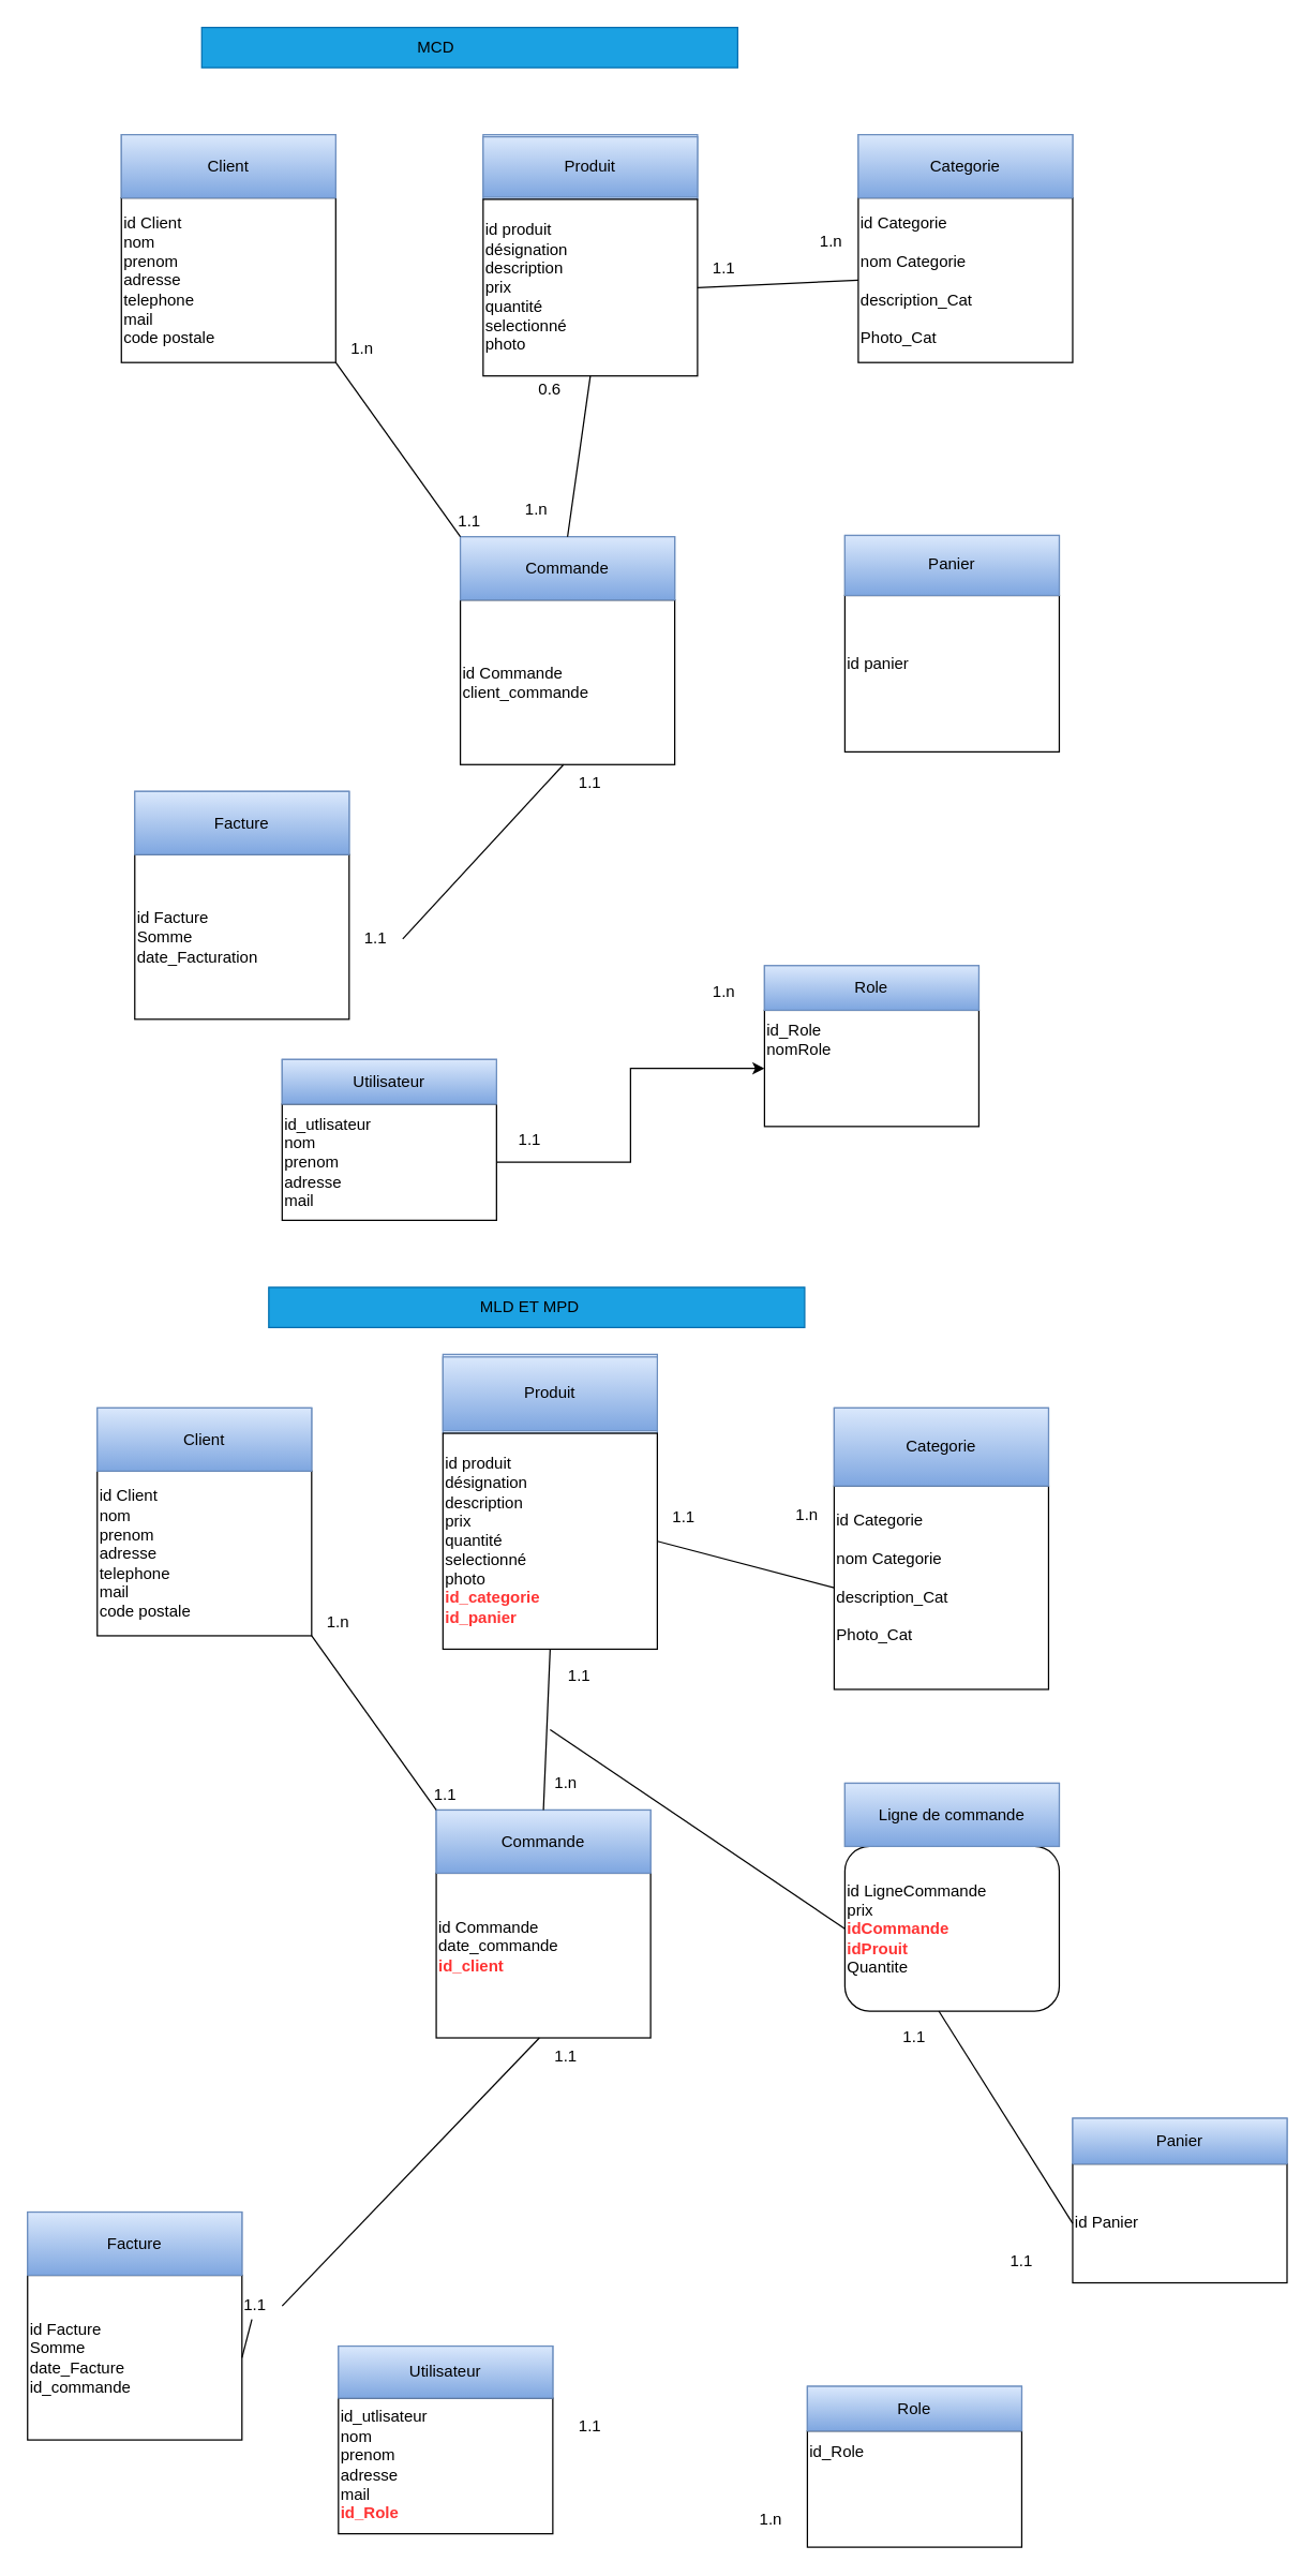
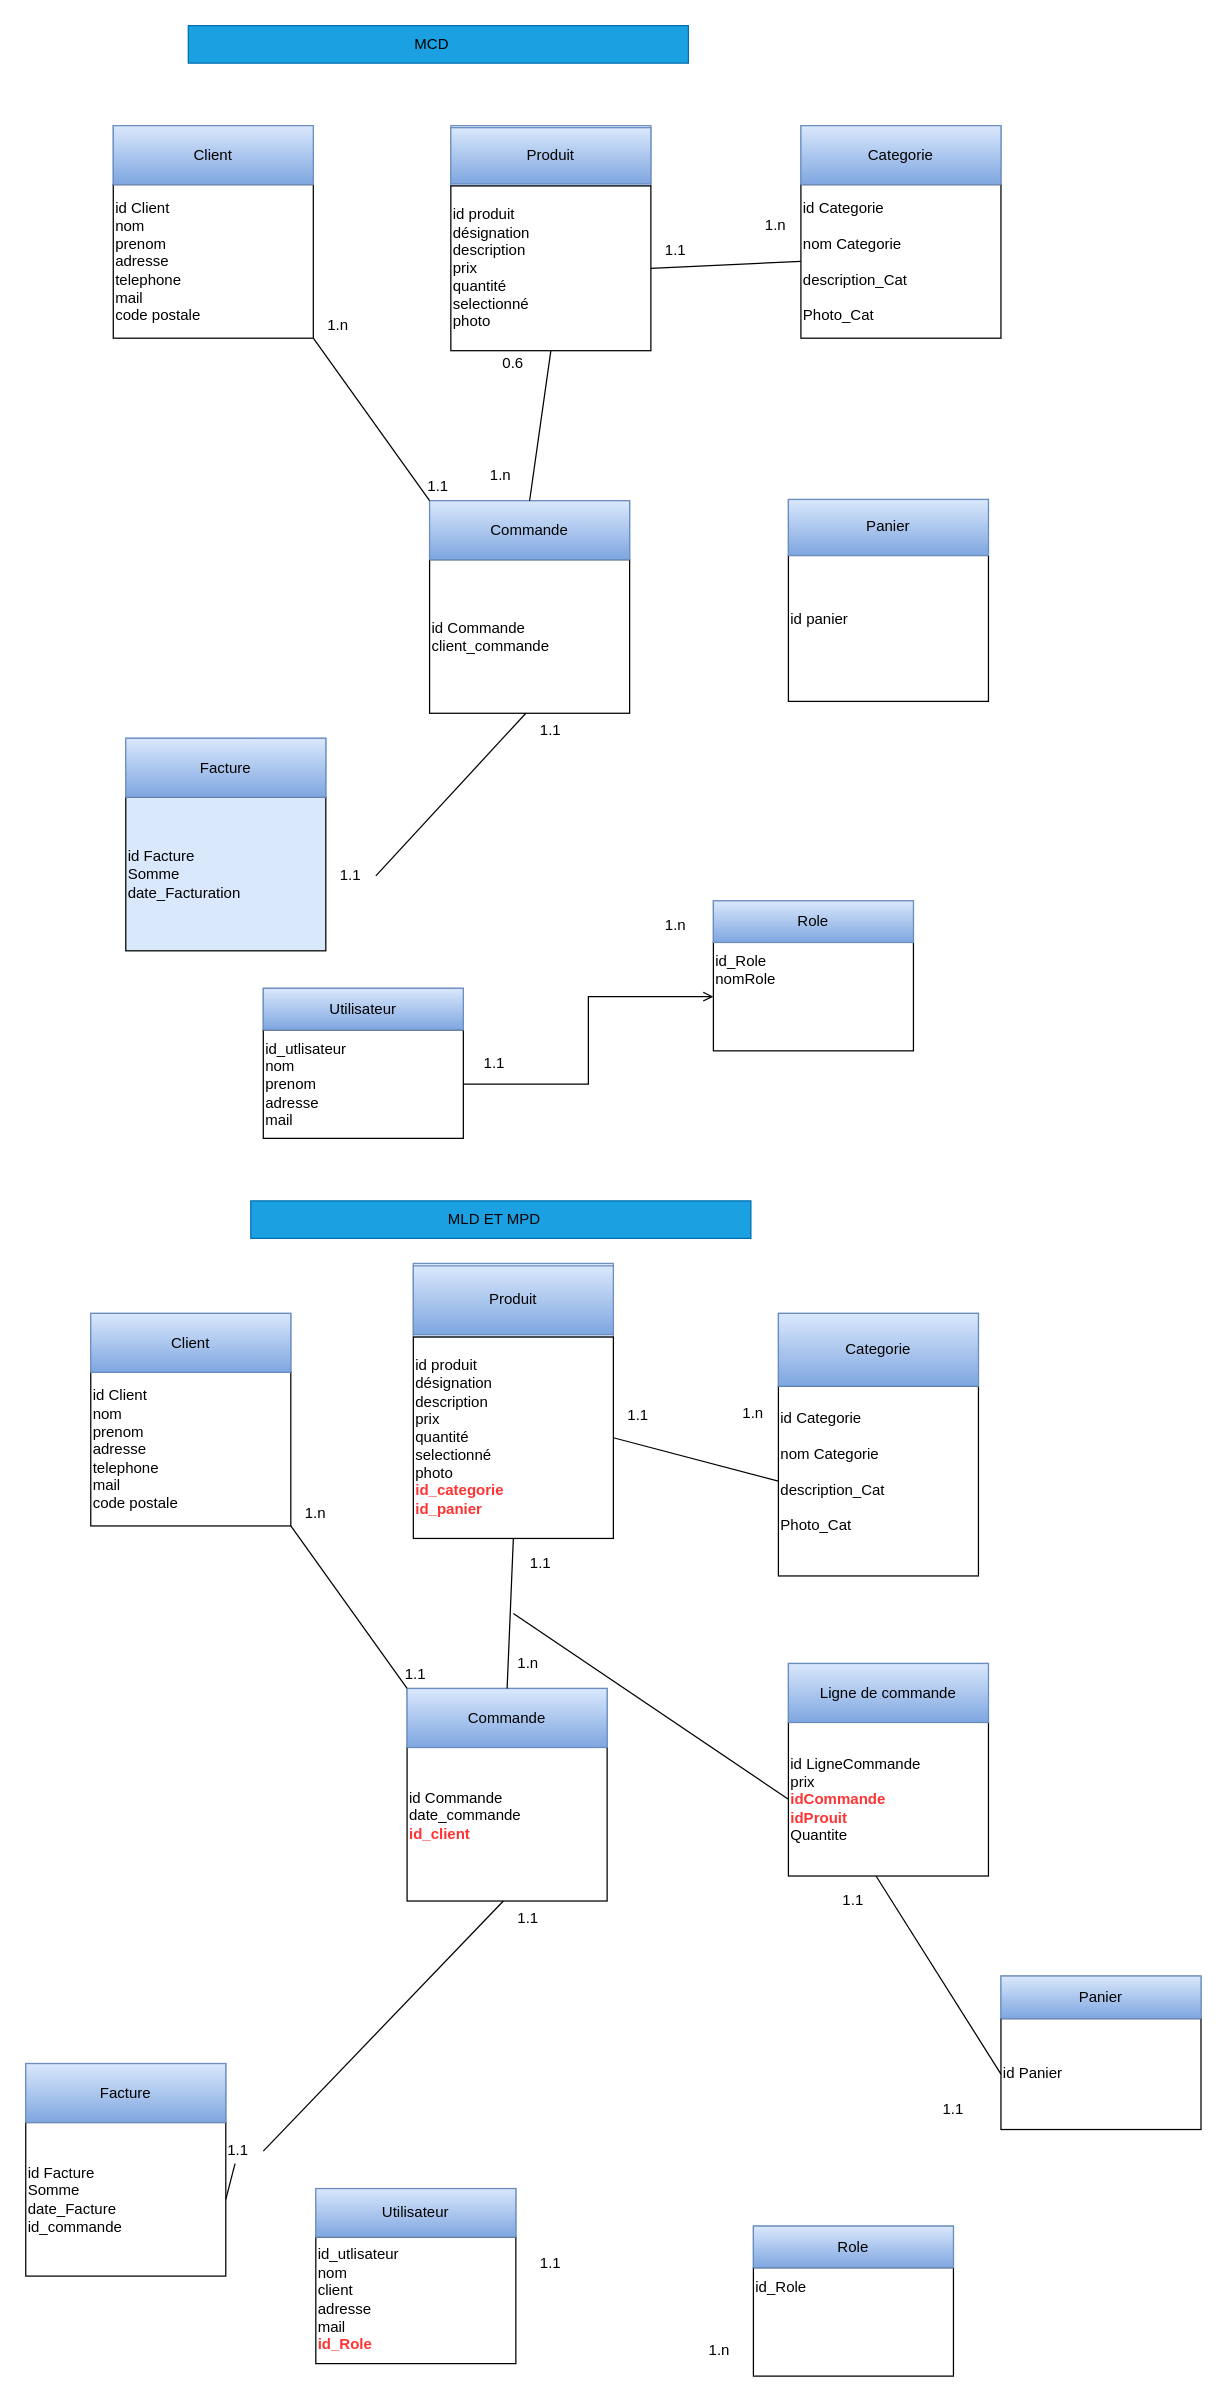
- <mxCell id="44" value="MCD" style="text;html=1;strokeColor=none;fillColor=none;align=center;verticalAlign=middle;whiteSpace=wrap;rounded=0;" parent="42" vertex="1"><mxGeometry x="30" y="5" width="290" height="20" as="geometry" /></mxCell>
+ <mxCell id="44" value="MCD" style="text;html=1;strokeColor=none;fillColor=none;align=center;verticalAlign=middle;whiteSpace=wrap;rounded=0;" parent="42" vertex="1"><mxGeometry x="50" y="5" width="290" height="20" as="geometry" /></mxCell>
- <mxCell id="24" value="&lt;div align=&quot;left&quot;&gt;id Facture&lt;br&gt;&lt;/div&gt;&lt;div&gt;Somme&lt;/div&gt;&lt;div&gt;date_Facturation&lt;br&gt;&lt;/div&gt;" style="rounded=0;whiteSpace=wrap;html=1;align=left;" parent="22" vertex="1"><mxGeometry y="47.15" width="160" height="122.85" as="geometry" /></mxCell>
+ <mxCell id="24" value="&lt;div align=&quot;left&quot;&gt;id Facture&lt;br&gt;&lt;/div&gt;&lt;div&gt;Somme&lt;/div&gt;&lt;div&gt;date_Facturation&lt;br&gt;&lt;/div&gt;" style="rounded=0;whiteSpace=wrap;html=1;align=left;fillColor=#dae8fc;" parent="22" vertex="1"><mxGeometry y="47.15" width="160" height="122.85" as="geometry" /></mxCell>
- <mxCell id="100" style="edgeStyle=orthogonalEdgeStyle;rounded=0;orthogonalLoop=1;jettySize=auto;html=1;exitX=1;exitY=0.5;exitDx=0;exitDy=0;entryX=0;entryY=0.5;entryDx=0;entryDy=0;" parent="1" source="40" edge="1" target="104"><mxGeometry relative="1" as="geometry"><mxPoint x="650" y="867" as="targetPoint" /></mxGeometry></mxCell>
+ <mxCell id="100" style="edgeStyle=orthogonalEdgeStyle;rounded=0;orthogonalLoop=1;jettySize=auto;html=1;exitX=1;exitY=0.5;exitDx=0;exitDy=0;entryX=0;entryY=0.5;entryDx=0;entryDy=0;endArrow=open;" parent="1" source="40" edge="1" target="104"><mxGeometry relative="1" as="geometry"><mxPoint x="650" y="867" as="targetPoint" /></mxGeometry></mxCell>
- <mxCell id="64" value="&lt;div&gt;id LigneCommande&lt;/div&gt;&lt;div&gt;prix&lt;/div&gt;&lt;div&gt;&lt;b&gt;&lt;font color=&quot;#FF3333&quot;&gt;idCommande&lt;/font&gt;&lt;/b&gt;&lt;/div&gt;&lt;div&gt;&lt;b&gt;&lt;font color=&quot;#FF3333&quot;&gt;idProuit&lt;/font&gt;&lt;/b&gt;&lt;/div&gt;&lt;div&gt;Quantite&lt;br&gt;&lt;/div&gt;" style="whiteSpace=wrap;html=1;align=left;rounded=1;" parent="62" vertex="1"><mxGeometry y="47.15" width="160" height="122.85" as="geometry" /></mxCell>
+ <mxCell id="64" value="&lt;div&gt;id LigneCommande&lt;/div&gt;&lt;div&gt;prix&lt;/div&gt;&lt;div&gt;&lt;b&gt;&lt;font color=&quot;#FF3333&quot;&gt;idCommande&lt;/font&gt;&lt;/b&gt;&lt;/div&gt;&lt;div&gt;&lt;b&gt;&lt;font color=&quot;#FF3333&quot;&gt;idProuit&lt;/font&gt;&lt;/b&gt;&lt;/div&gt;&lt;div&gt;Quantite&lt;br&gt;&lt;/div&gt;" style="rounded=0;whiteSpace=wrap;html=1;align=left;" parent="62" vertex="1"><mxGeometry y="47.15" width="160" height="122.85" as="geometry" /></mxCell>
- <mxCell id="83" value="&lt;div&gt;id_utlisateur&lt;/div&gt;&lt;div&gt;nom&lt;/div&gt;&lt;div&gt;prenom&lt;/div&gt;&lt;div&gt;adresse&lt;/div&gt;&lt;div&gt;mail&lt;/div&gt;&lt;div&gt;&lt;b&gt;&lt;font color=&quot;#FF3333&quot;&gt;id_Role&lt;/font&gt;&lt;/b&gt;&lt;br&gt;&lt;/div&gt;" style="rounded=0;whiteSpace=wrap;html=1;align=left;" parent="81" vertex="1"><mxGeometry y="38.829" width="160" height="101.171" as="geometry" /></mxCell>
+ <mxCell id="83" value="&lt;div&gt;id_utlisateur&lt;/div&gt;&lt;div&gt;nom&lt;/div&gt;&lt;div&gt;client&lt;/div&gt;&lt;div&gt;adresse&lt;/div&gt;&lt;div&gt;mail&lt;/div&gt;&lt;div&gt;&lt;b&gt;&lt;font color=&quot;#FF3333&quot;&gt;id_Role&lt;/font&gt;&lt;/b&gt;&lt;br&gt;&lt;/div&gt;" style="rounded=0;whiteSpace=wrap;html=1;align=left;" parent="81" vertex="1"><mxGeometry y="38.829" width="160" height="101.171" as="geometry" /></mxCell>
